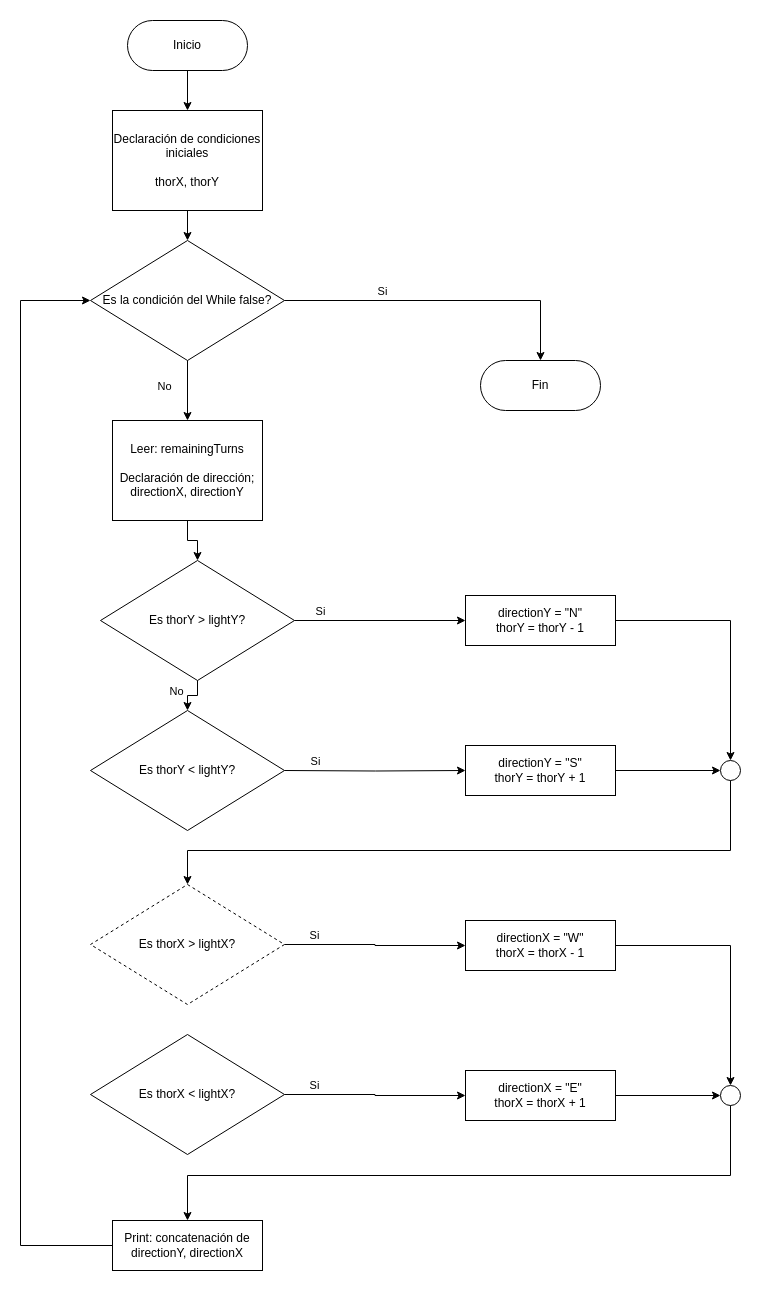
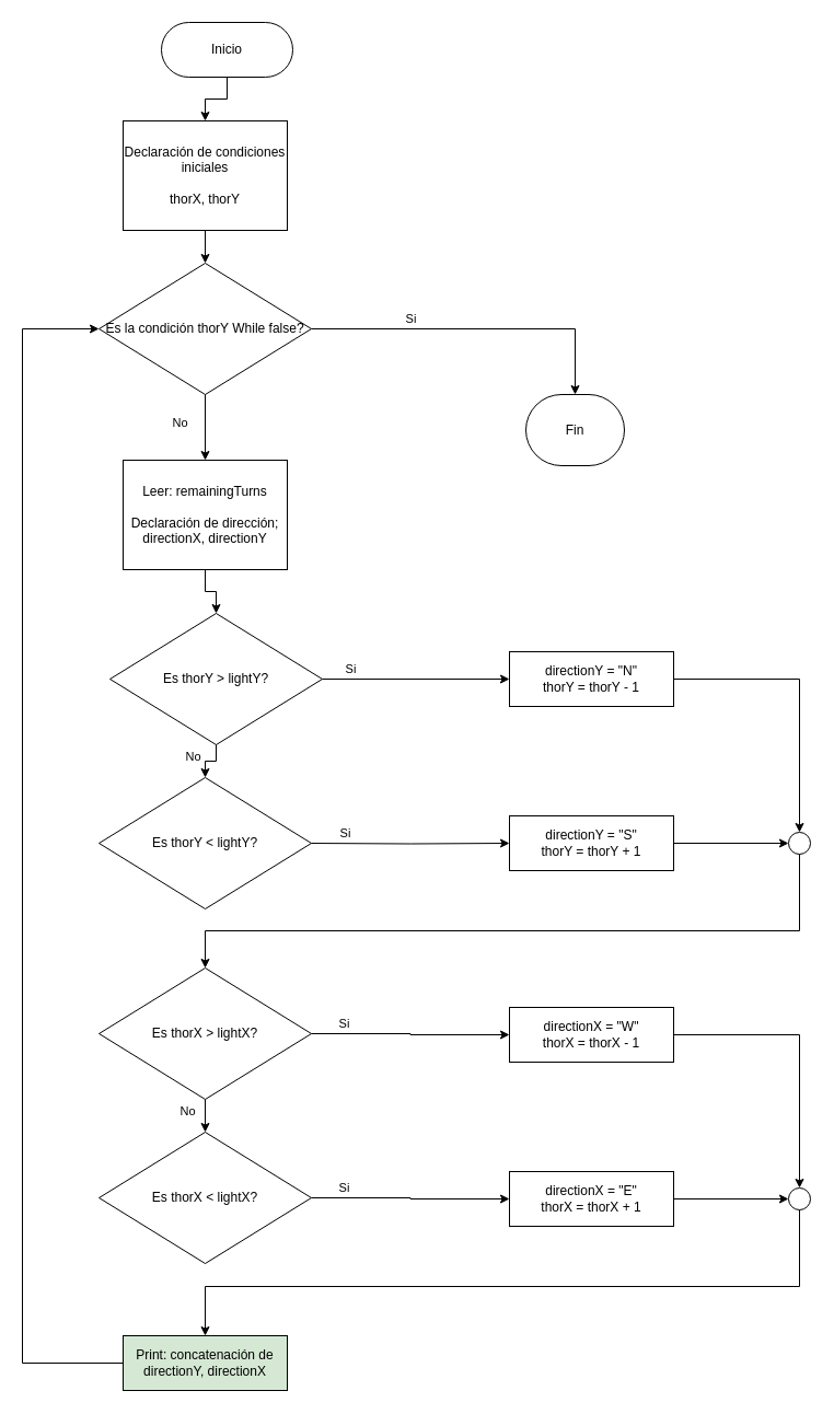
- <mxCell id="3" value="Inicio" style="rounded=1;whiteSpace=wrap;html=1;arcSize=50;" vertex="1" parent="1"><mxGeometry x="127" y="20" width="120" height="50" as="geometry" /></mxCell>
+ <mxCell id="3" value="Inicio" style="rounded=1;whiteSpace=wrap;html=1;arcSize=50;" vertex="1" parent="1"><mxGeometry x="147" y="20" width="120" height="50" as="geometry" /></mxCell>
- <mxCell id="5" value="Es la condición del While false?" style="rhombus;whiteSpace=wrap;html=1;" vertex="1" parent="1"><mxGeometry x="90" y="240" width="194" height="120" as="geometry" /></mxCell>
+ <mxCell id="5" value="Es la condición thorY While false?" style="rhombus;whiteSpace=wrap;html=1;" vertex="1" parent="1"><mxGeometry x="90" y="240" width="194" height="120" as="geometry" /></mxCell>
- <mxCell id="6" value="Fin" style="rounded=1;whiteSpace=wrap;html=1;arcSize=50;" vertex="1" parent="1"><mxGeometry x="480" y="360" width="120" height="50" as="geometry" /></mxCell>
+ <mxCell id="6" value="Fin" style="rounded=1;whiteSpace=wrap;html=1;arcSize=50;" vertex="1" parent="1"><mxGeometry x="480" y="360" width="90" height="65" as="geometry" /></mxCell>
- <mxCell id="20" value="Es thorX &amp;gt; lightX?" style="rhombus;whiteSpace=wrap;html=1;dashed=1;" vertex="1" parent="1"><mxGeometry x="90" y="884" width="194" height="120" as="geometry" /></mxCell>
+ <mxCell id="20" value="Es thorX &amp;gt; lightX?" style="rhombus;whiteSpace=wrap;html=1;" vertex="1" parent="1"><mxGeometry x="90" y="884" width="194" height="120" as="geometry" /></mxCell>
+ <mxCell id="41" value="" style="endArrow=classic;html=1;rounded=0;edgeStyle=orthogonalEdgeStyle;exitX=0.5;exitY=1;exitDx=0;exitDy=0;" edge="1" parent="1" source="20" target="21"><mxGeometry relative="1" as="geometry"><mxPoint x="197" y="690" as="sourcePoint" /><mxPoint x="197" y="720" as="targetPoint" /></mxGeometry></mxCell>
+ <mxCell id="42" value="No" style="edgeLabel;resizable=0;html=1;align=center;verticalAlign=middle;" connectable="0" vertex="1" parent="41"><mxGeometry relative="1" as="geometry"><mxPoint x="-17" y="-5" as="offset" /></mxGeometry></mxCell>
- <mxCell id="43" value="Print: concatenación de directionY, directionX" style="rounded=0;whiteSpace=wrap;html=1;" vertex="1" parent="1"><mxGeometry x="112" y="1220" width="150" height="50" as="geometry" /></mxCell>
+ <mxCell id="43" value="Print: concatenación de directionY, directionX" style="rounded=0;whiteSpace=wrap;html=1;fillColor=#d5e8d4;" vertex="1" parent="1"><mxGeometry x="112" y="1220" width="150" height="50" as="geometry" /></mxCell>
